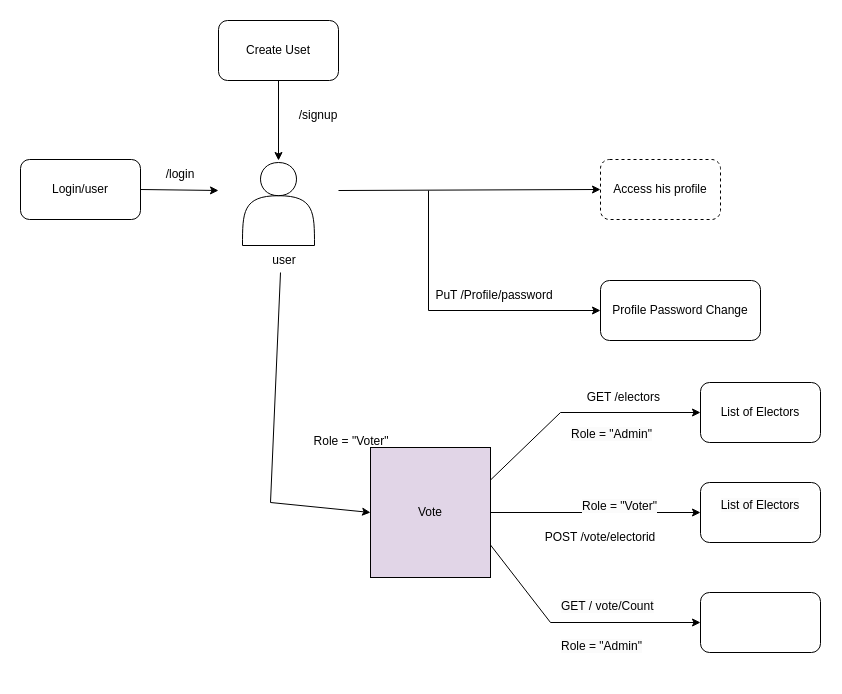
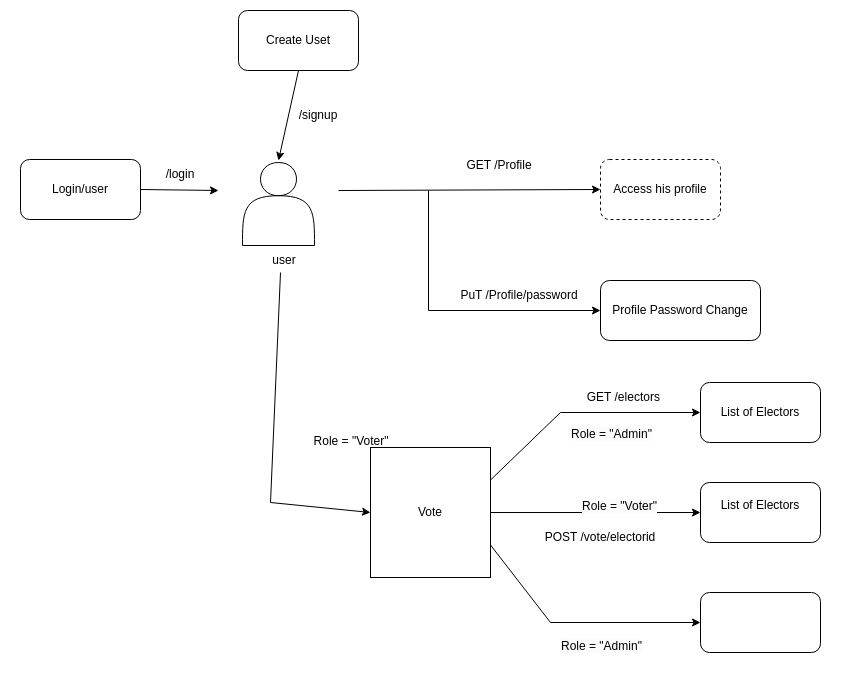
- <mxCell id="2" value="Create Uset" style="rounded=1;whiteSpace=wrap;html=1;" vertex="1" parent="1"><mxGeometry x="218" y="20" width="120" height="60" as="geometry" /></mxCell>
+ <mxCell id="2" value="Create Uset" style="rounded=1;whiteSpace=wrap;html=1;" vertex="1" parent="1"><mxGeometry x="238" y="10" width="120" height="60" as="geometry" /></mxCell>
+ <mxCell id="10" value="GET /Profile" style="text;html=1;align=center;verticalAlign=middle;whiteSpace=wrap;rounded=0;" vertex="1" parent="1"><mxGeometry x="448" y="150" width="102" height="30" as="geometry" /></mxCell>
- <mxCell id="11" value="PuT /Profile/password" style="text;html=1;align=center;verticalAlign=middle;whiteSpace=wrap;rounded=0;" vertex="1" parent="1"><mxGeometry x="433" y="280" width="122" height="30" as="geometry" /></mxCell>
+ <mxCell id="11" value="PuT /Profile/password" style="text;html=1;align=center;verticalAlign=middle;whiteSpace=wrap;rounded=0;" vertex="1" parent="1"><mxGeometry x="458" y="280" width="122" height="30" as="geometry" /></mxCell>
- <mxCell id="16" value="Vote" style="rounded=0;whiteSpace=wrap;html=1;fillColor=#e1d5e7;" vertex="1" parent="1"><mxGeometry x="370" y="447" width="120" height="130" as="geometry" /></mxCell>
+ <mxCell id="16" value="Vote" style="rounded=0;whiteSpace=wrap;html=1;" vertex="1" parent="1"><mxGeometry x="370" y="447" width="120" height="130" as="geometry" /></mxCell>
- <mxCell id="30" value="&lt;span style=&quot;color: rgb(0, 0, 0); font-family: Helvetica; font-size: 12px; font-style: normal; font-variant-ligatures: normal; font-variant-caps: normal; font-weight: 400; letter-spacing: normal; orphans: 2; text-align: center; text-indent: 0px; text-transform: none; widows: 2; word-spacing: 0px; -webkit-text-stroke-width: 0px; white-space: normal; background-color: rgb(251, 251, 251); text-decoration-thickness: initial; text-decoration-style: initial; text-decoration-color: initial; display: inline !important; float: none;&quot;&gt;GET / vote/Count&lt;/span&gt;" style="text;whiteSpace=wrap;html=1;" vertex="1" parent="1"><mxGeometry x="559" y="592" width="130" height="40" as="geometry" /></mxCell>
